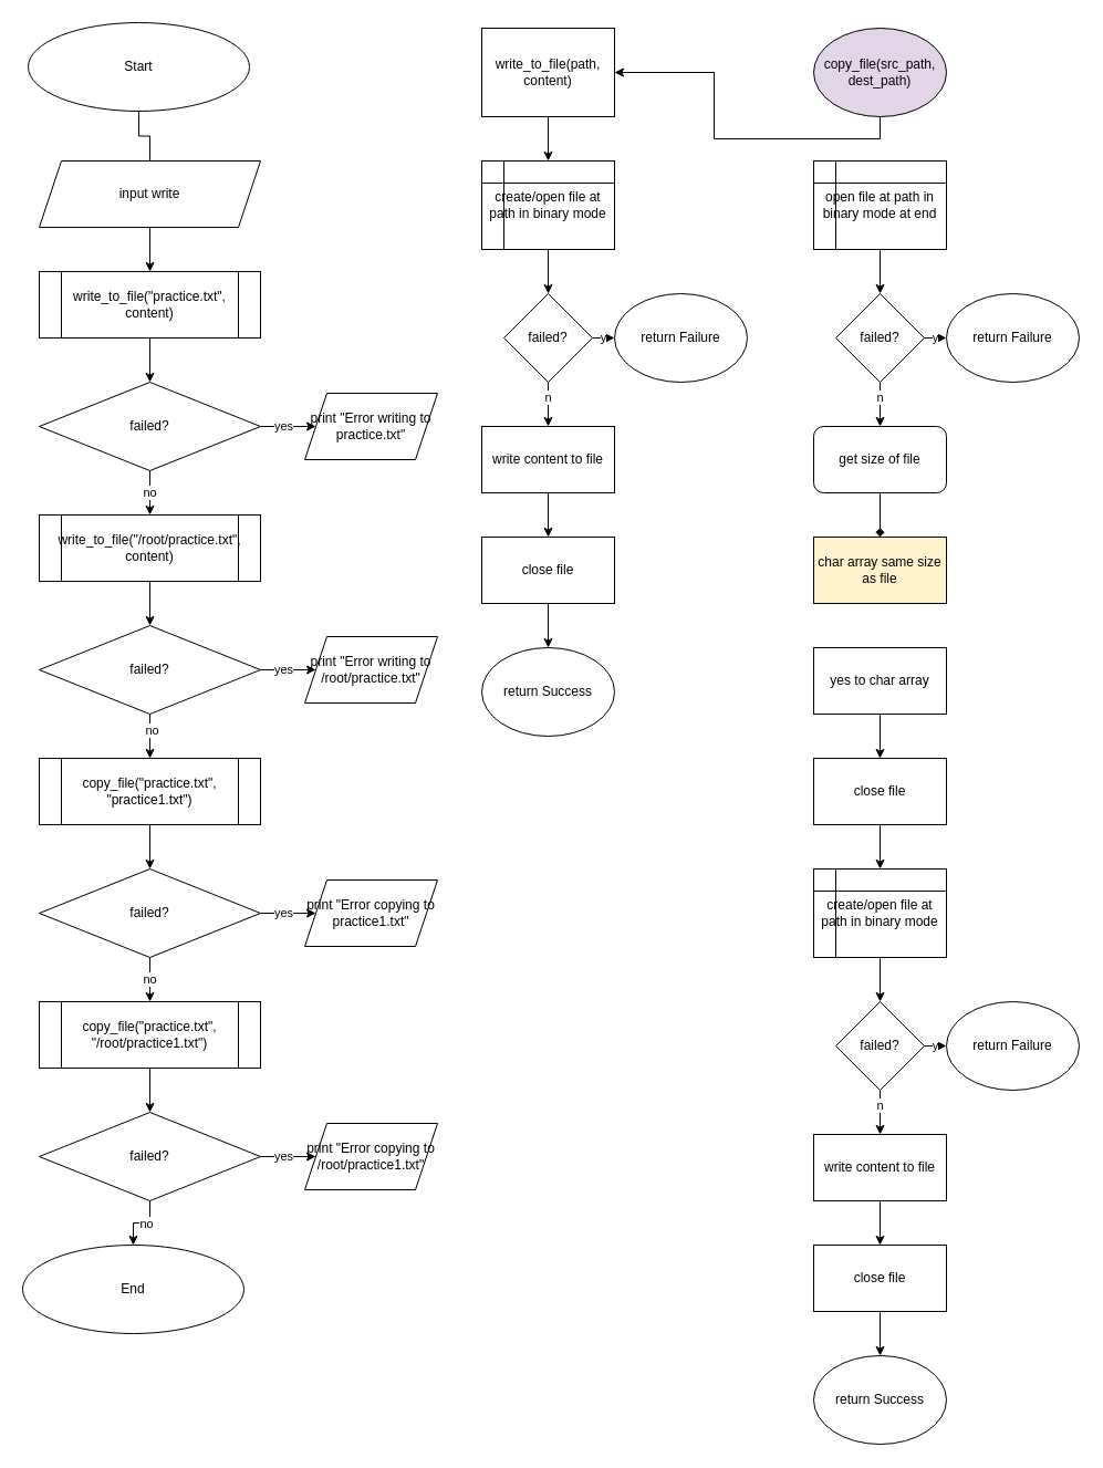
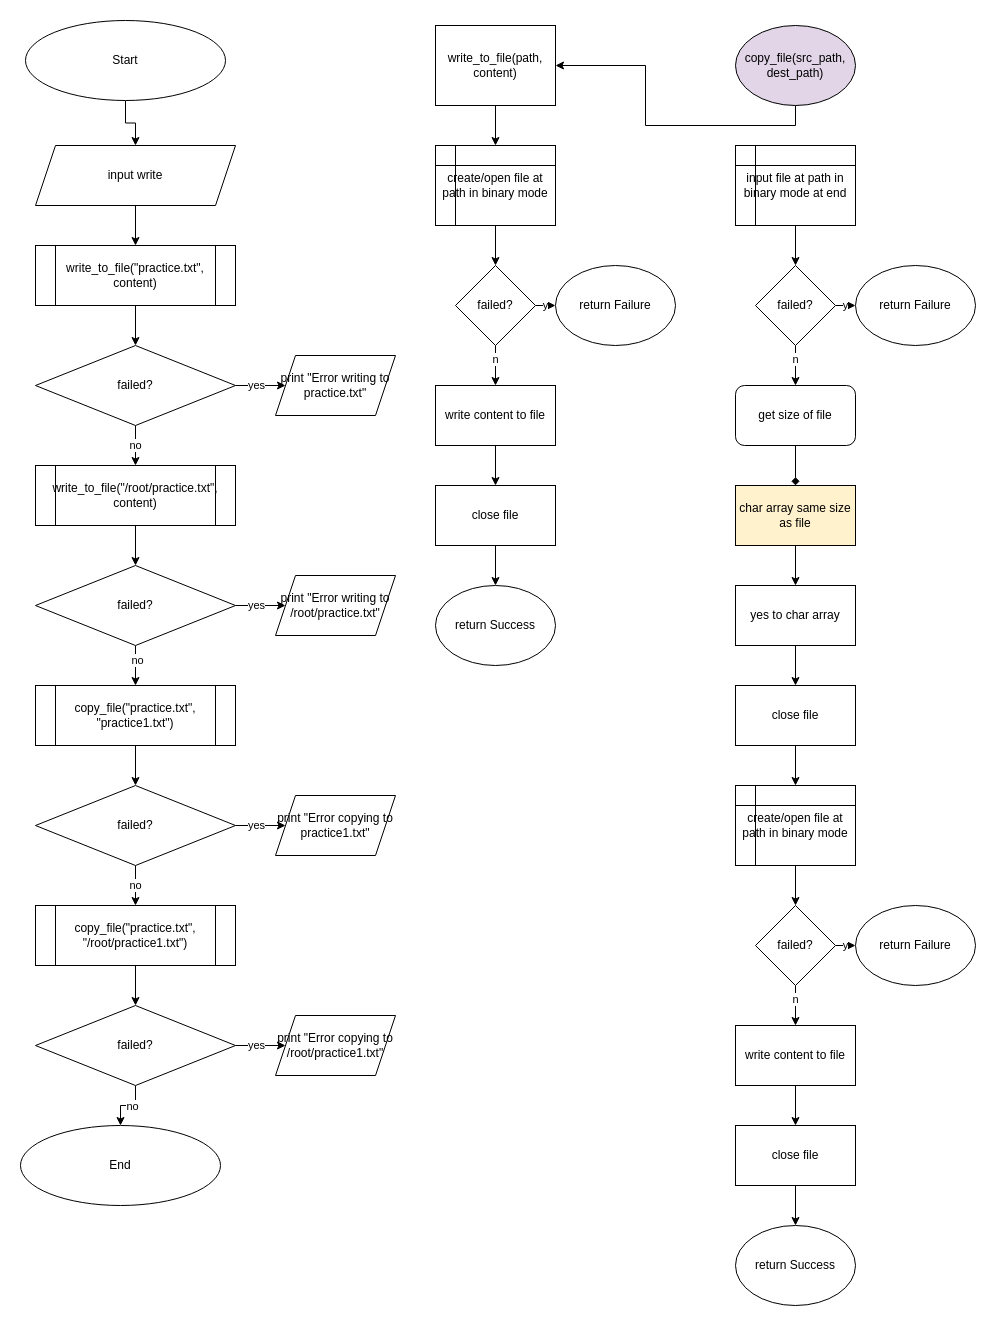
- <mxCell id="2" style="edgeStyle=orthogonalEdgeStyle;rounded=0;orthogonalLoop=1;jettySize=auto;html=1;exitX=0.5;exitY=1;exitDx=0;exitDy=0;endArrow=none;" edge="1" parent="1" source="3" target="5"><mxGeometry relative="1" as="geometry" /></mxCell>
+ <mxCell id="2" style="edgeStyle=orthogonalEdgeStyle;rounded=0;orthogonalLoop=1;jettySize=auto;html=1;exitX=0.5;exitY=1;exitDx=0;exitDy=0;" edge="1" parent="1" source="3" target="5"><mxGeometry relative="1" as="geometry" /></mxCell>
- <mxCell id="54" value="open file at path in binary mode at end" style="shape=internalStorage;whiteSpace=wrap;html=1;backgroundOutline=1;" vertex="1" parent="1"><mxGeometry x="735" y="145" width="120" height="80" as="geometry" /></mxCell>
+ <mxCell id="54" value="input file at path in binary mode at end" style="shape=internalStorage;whiteSpace=wrap;html=1;backgroundOutline=1;" vertex="1" parent="1"><mxGeometry x="735" y="145" width="120" height="80" as="geometry" /></mxCell>
+ <mxCell id="62" style="edgeStyle=orthogonalEdgeStyle;rounded=0;orthogonalLoop=1;jettySize=auto;html=1;exitX=0.5;exitY=1;exitDx=0;exitDy=0;entryX=0.5;entryY=0;entryDx=0;entryDy=0;" edge="1" parent="1" source="63" target="65"><mxGeometry relative="1" as="geometry" /></mxCell>
